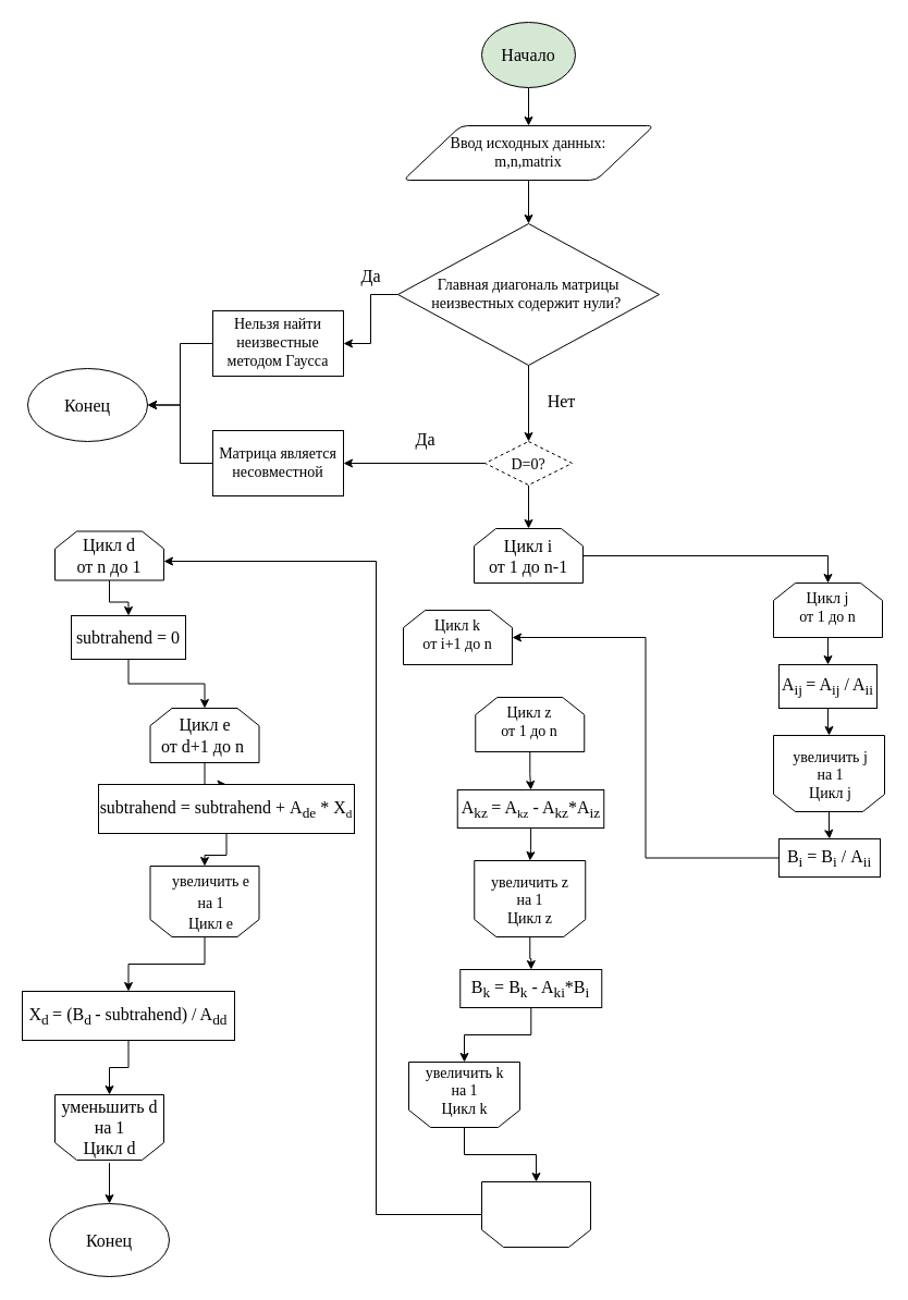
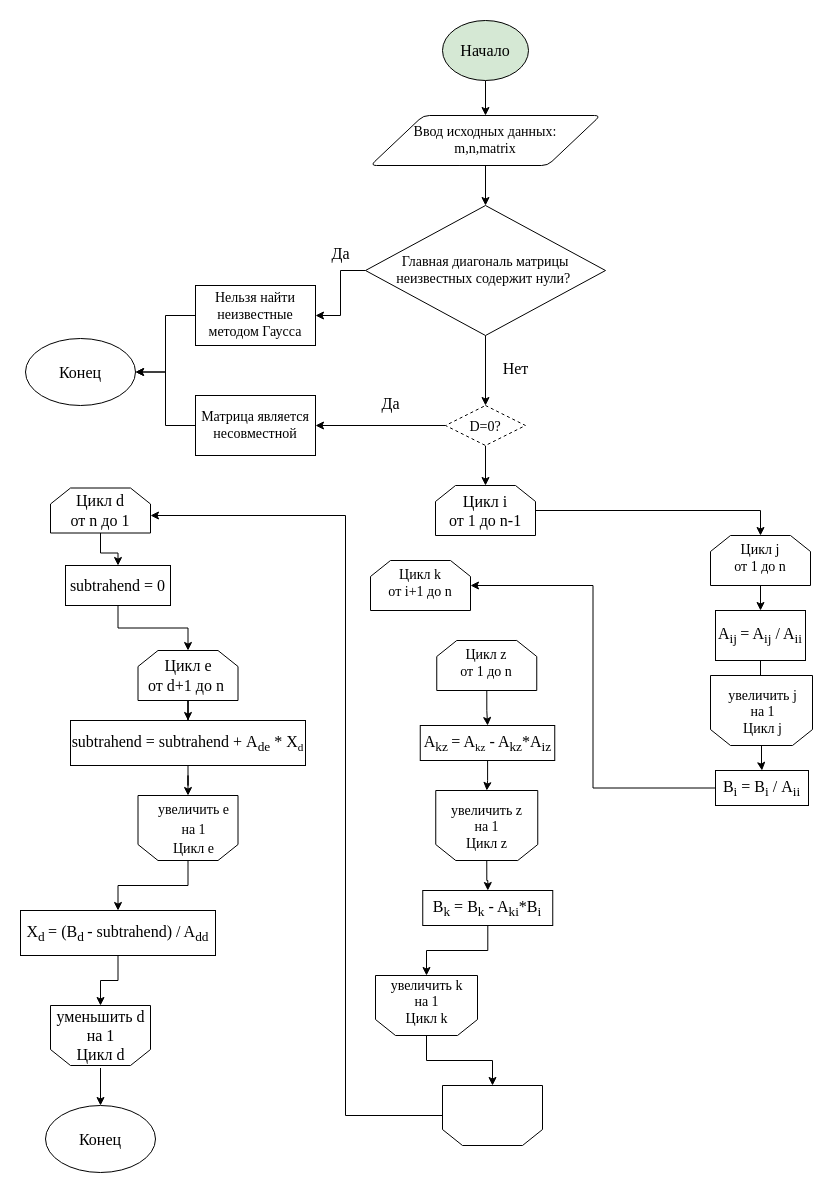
- <mxCell id="26" value="&lt;font style=&quot;font-size: 16px&quot;&gt;A&lt;sub&gt;ij&amp;nbsp;&lt;/sub&gt;= A&lt;sub&gt;ij&lt;/sub&gt;&amp;nbsp;/ A&lt;sub&gt;ii&lt;/sub&gt;&lt;/font&gt;" style="rounded=0;whiteSpace=wrap;html=1;sketch=0;fontFamily=Times New Roman;fontSize=14;strokeWidth=1;fillColor=default;" vertex="1" parent="1"><mxGeometry x="715" y="610" width="90" height="40" as="geometry" /></mxCell>
+ <mxCell id="26" value="&lt;font style=&quot;font-size: 16px&quot;&gt;A&lt;sub&gt;ij&amp;nbsp;&lt;/sub&gt;= A&lt;sub&gt;ij&lt;/sub&gt;&amp;nbsp;/ A&lt;sub&gt;ii&lt;/sub&gt;&lt;/font&gt;" style="rounded=0;whiteSpace=wrap;html=1;sketch=0;fontFamily=Times New Roman;fontSize=14;strokeWidth=1;fillColor=default;" vertex="1" parent="1"><mxGeometry x="715" y="610" width="90" height="50" as="geometry" /></mxCell>
- <mxCell id="55" value="subtrahend = subtrahend +&amp;nbsp;A&lt;sub&gt;de&lt;/sub&gt;&amp;nbsp;* X&lt;span style=&quot;font-size: 13.333px&quot;&gt;&lt;sub&gt;d&lt;/sub&gt;&lt;/span&gt;" style="rounded=0;whiteSpace=wrap;html=1;sketch=0;fontFamily=Times New Roman;fontSize=16;strokeWidth=1;fillColor=default;" vertex="1" parent="1"><mxGeometry x="90" y="720" width="235" height="45" as="geometry" /></mxCell>
+ <mxCell id="55" value="subtrahend = subtrahend +&amp;nbsp;A&lt;sub&gt;de&lt;/sub&gt;&amp;nbsp;* X&lt;span style=&quot;font-size: 13.333px&quot;&gt;&lt;sub&gt;d&lt;/sub&gt;&lt;/span&gt;" style="rounded=0;whiteSpace=wrap;html=1;sketch=0;fontFamily=Times New Roman;fontSize=16;strokeWidth=1;fillColor=default;" vertex="1" parent="1"><mxGeometry x="70" y="720" width="235" height="45" as="geometry" /></mxCell>
